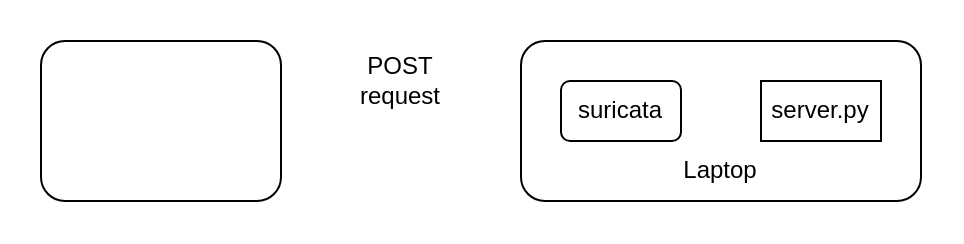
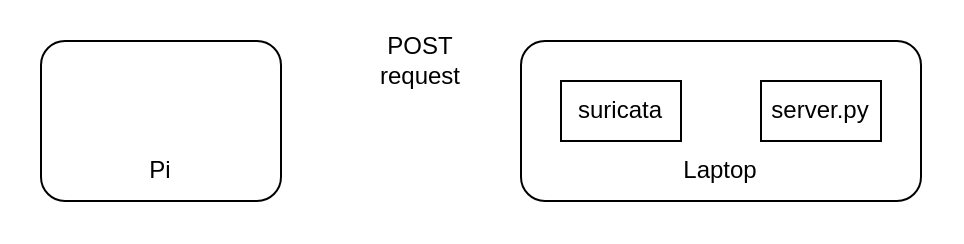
- <mxCell id="8" value="POST request" style="text;html=1;strokeColor=none;fillColor=none;align=center;verticalAlign=middle;whiteSpace=wrap;rounded=0;" vertex="1" parent="1"><mxGeometry x="170" y="25" width="60" height="30" as="geometry" /></mxCell>
+ <mxCell id="8" value="POST request" style="text;html=1;strokeColor=none;fillColor=none;align=center;verticalAlign=middle;whiteSpace=wrap;rounded=0;" vertex="1" parent="1"><mxGeometry x="180" y="15" width="60" height="30" as="geometry" /></mxCell>
- <mxCell id="6" value="suricata" style="whiteSpace=wrap;html=1;rounded=1;" vertex="1" parent="1"><mxGeometry x="280" y="40" width="60" height="30" as="geometry" /></mxCell>
+ <mxCell id="6" value="suricata" style="rounded=0;whiteSpace=wrap;html=1;" vertex="1" parent="1"><mxGeometry x="280" y="40" width="60" height="30" as="geometry" /></mxCell>
+ <mxCell id="3" value="Pi" style="text;html=1;strokeColor=none;fillColor=none;align=center;verticalAlign=middle;whiteSpace=wrap;rounded=0;" vertex="1" parent="1"><mxGeometry x="50" y="70" width="60" height="30" as="geometry" /></mxCell>
